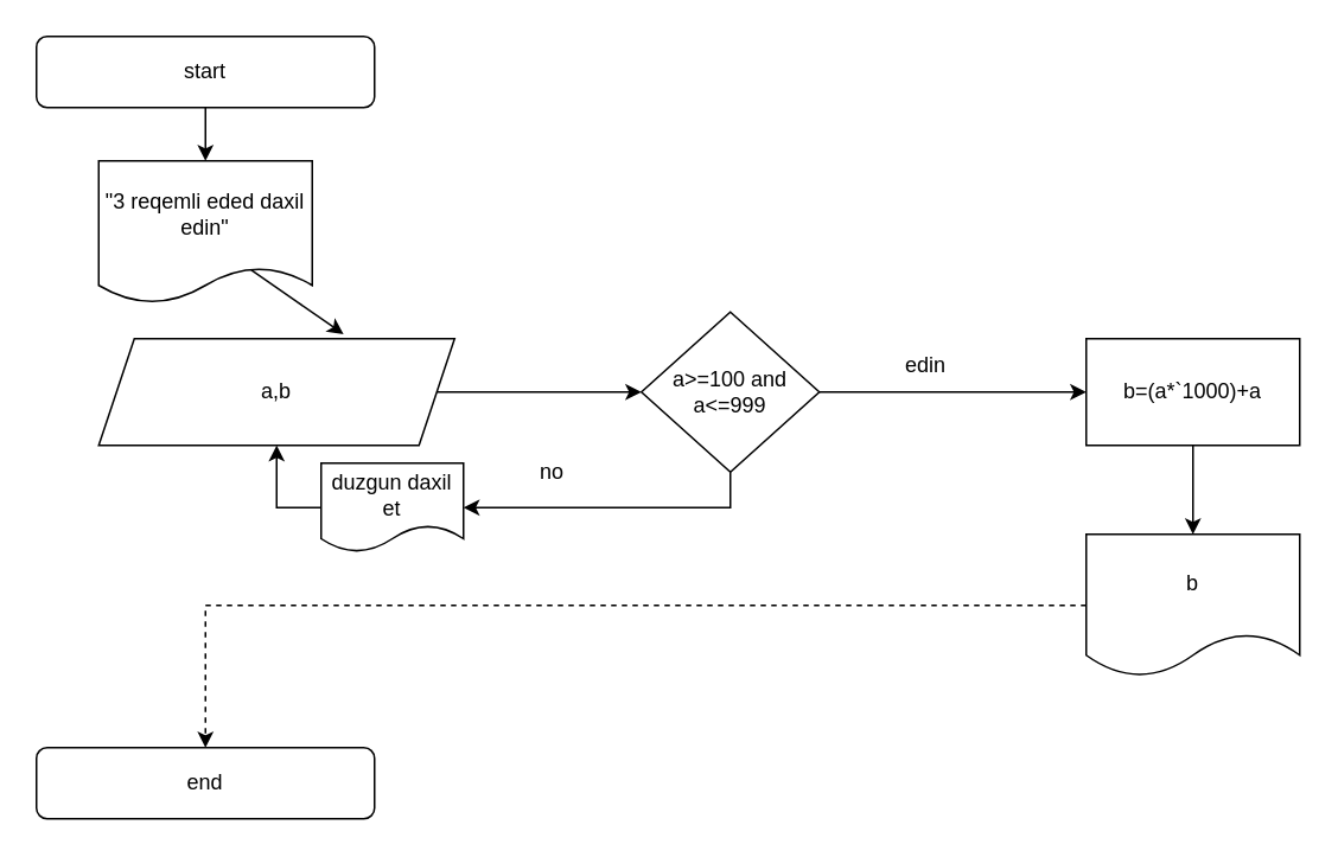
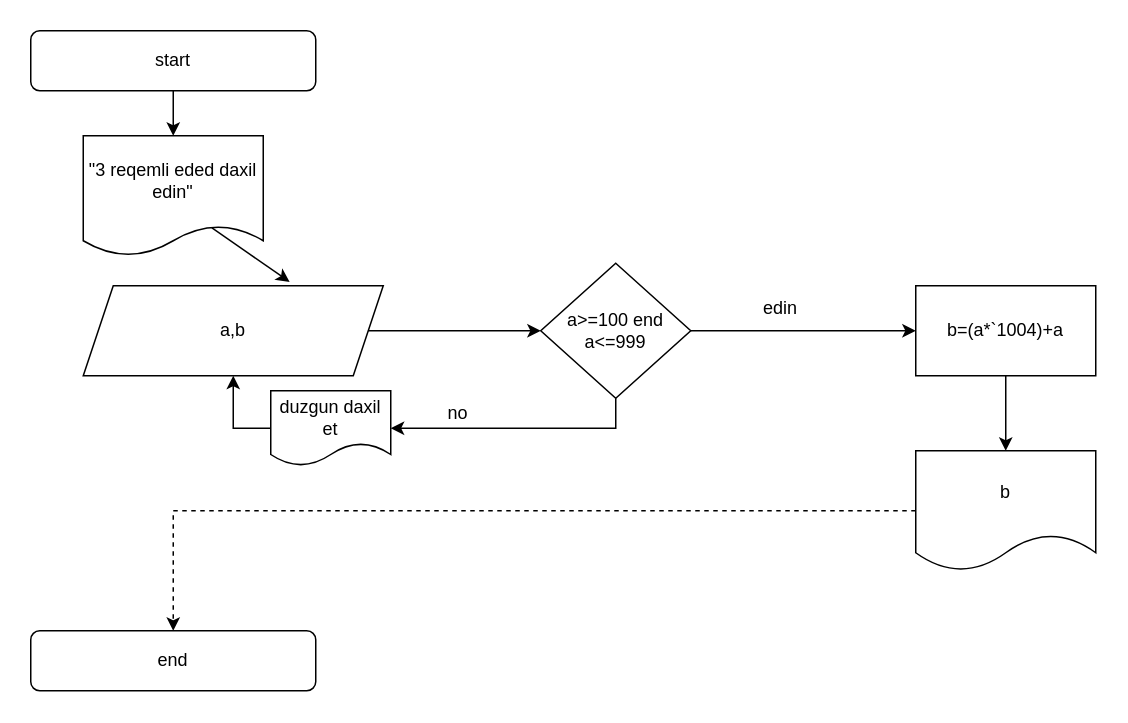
- <mxCell id="11" value="a&amp;gt;=100 and&lt;br&gt;a&amp;lt;=999" style="rhombus;whiteSpace=wrap;html=1;" vertex="1" parent="1"><mxGeometry x="360" y="175" width="100" height="90" as="geometry" /></mxCell>
+ <mxCell id="11" value="a&amp;gt;=100 end&lt;br&gt;a&amp;lt;=999" style="rhombus;whiteSpace=wrap;html=1;" vertex="1" parent="1"><mxGeometry x="360" y="175" width="100" height="90" as="geometry" /></mxCell>
- <mxCell id="17" value="b=(a*`1000)+a" style="rounded=0;whiteSpace=wrap;html=1;" vertex="1" parent="1"><mxGeometry x="610" y="190" width="120" height="60" as="geometry" /></mxCell>
+ <mxCell id="17" value="b=(a*`1004)+a" style="rounded=0;whiteSpace=wrap;html=1;" vertex="1" parent="1"><mxGeometry x="610" y="190" width="120" height="60" as="geometry" /></mxCell>
- <mxCell id="12" value="no" style="text;html=1;strokeColor=none;fillColor=none;align=center;verticalAlign=middle;whiteSpace=wrap;rounded=0;" vertex="1" parent="1"><mxGeometry x="280" y="250" width="60" height="30" as="geometry" /></mxCell>
+ <mxCell id="12" value="no" style="text;html=1;strokeColor=none;fillColor=none;align=center;verticalAlign=middle;whiteSpace=wrap;rounded=0;" vertex="1" parent="1"><mxGeometry x="275" y="260" width="60" height="30" as="geometry" /></mxCell>
